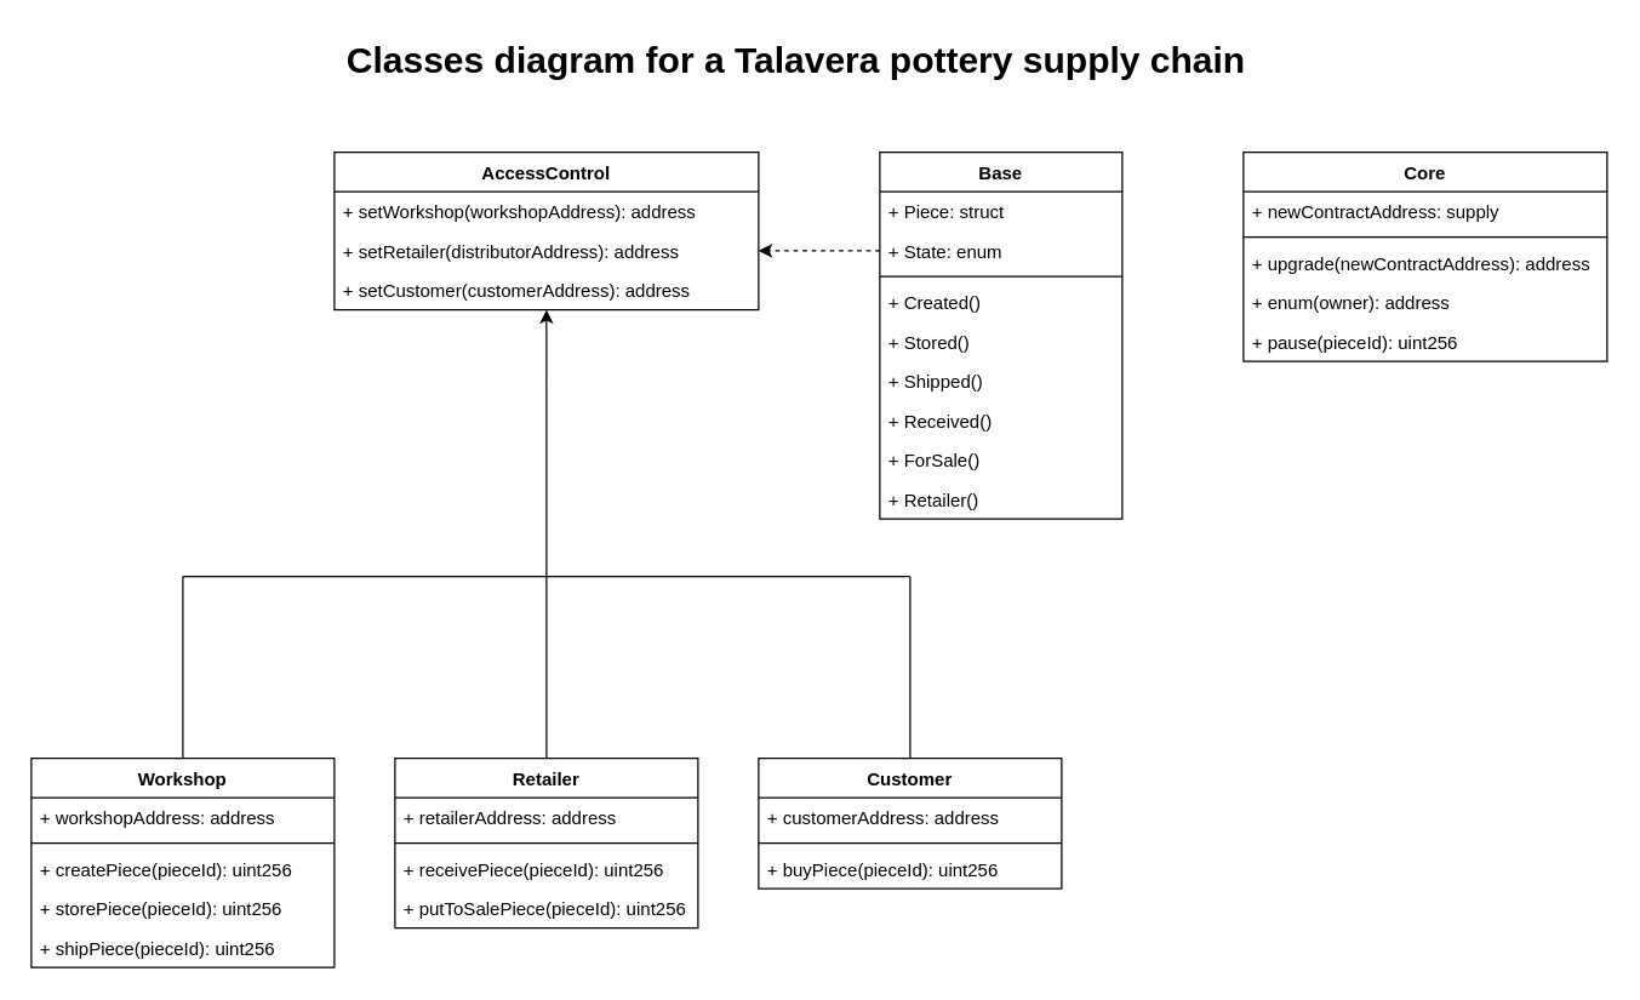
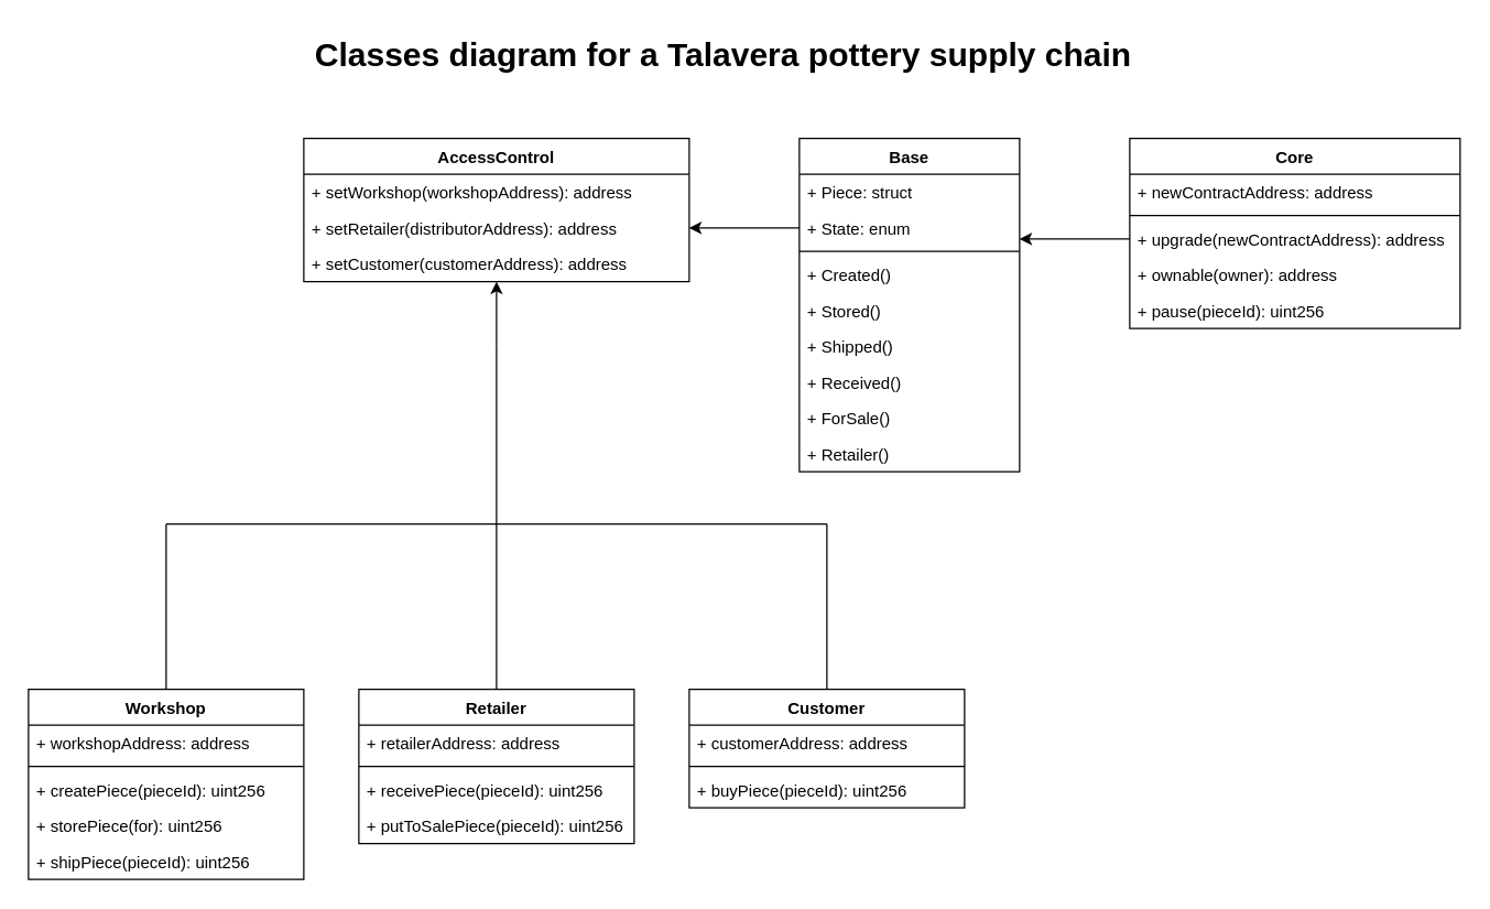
- <mxCell id="39" value="+ newContractAddress: supply" style="text;strokeColor=none;fillColor=none;align=left;verticalAlign=top;spacingLeft=4;spacingRight=4;overflow=hidden;rotatable=0;points=[[0,0.5],[1,0.5]];portConstraint=eastwest;" vertex="1" parent="38"><mxGeometry y="26" width="240" height="26" as="geometry" /></mxCell>
+ <mxCell id="39" value="+ newContractAddress: address" style="text;strokeColor=none;fillColor=none;align=left;verticalAlign=top;spacingLeft=4;spacingRight=4;overflow=hidden;rotatable=0;points=[[0,0.5],[1,0.5]];portConstraint=eastwest;" vertex="1" parent="38"><mxGeometry y="26" width="240" height="26" as="geometry" /></mxCell>
- <mxCell id="37" style="edgeStyle=orthogonalEdgeStyle;rounded=0;orthogonalLoop=1;jettySize=auto;html=1;exitX=0;exitY=0.5;exitDx=0;exitDy=0;entryX=1;entryY=0.5;entryDx=0;entryDy=0;dashed=1;" edge="1" parent="1" source="29" target="5"><mxGeometry relative="1" as="geometry" /></mxCell>
+ <mxCell id="37" style="edgeStyle=orthogonalEdgeStyle;rounded=0;orthogonalLoop=1;jettySize=auto;html=1;exitX=0;exitY=0.5;exitDx=0;exitDy=0;entryX=1;entryY=0.5;entryDx=0;entryDy=0;" edge="1" parent="1" source="29" target="5"><mxGeometry relative="1" as="geometry" /></mxCell>
+ <mxCell id="44" style="edgeStyle=orthogonalEdgeStyle;rounded=0;orthogonalLoop=1;jettySize=auto;html=1;exitX=0;exitY=0.5;exitDx=0;exitDy=0;entryX=1;entryY=0.808;entryDx=0;entryDy=0;entryPerimeter=0;" edge="1" parent="1" source="41" target="29"><mxGeometry relative="1" as="geometry" /></mxCell>
- <mxCell id="42" value="+ enum(owner): address" style="text;strokeColor=none;fillColor=none;align=left;verticalAlign=top;spacingLeft=4;spacingRight=4;overflow=hidden;rotatable=0;points=[[0,0.5],[1,0.5]];portConstraint=eastwest;" vertex="1" parent="38"><mxGeometry y="86" width="240" height="26" as="geometry" /></mxCell>
+ <mxCell id="42" value="+ ownable(owner): address" style="text;strokeColor=none;fillColor=none;align=left;verticalAlign=top;spacingLeft=4;spacingRight=4;overflow=hidden;rotatable=0;points=[[0,0.5],[1,0.5]];portConstraint=eastwest;" vertex="1" parent="38"><mxGeometry y="86" width="240" height="26" as="geometry" /></mxCell>
- <mxCell id="11" value="+ storePiece(pieceId): uint256" style="text;strokeColor=none;fillColor=none;align=left;verticalAlign=top;spacingLeft=4;spacingRight=4;overflow=hidden;rotatable=0;points=[[0,0.5],[1,0.5]];portConstraint=eastwest;" vertex="1" parent="7"><mxGeometry y="86" width="200" height="26" as="geometry" /></mxCell>
+ <mxCell id="11" value="+ storePiece(for): uint256" style="text;strokeColor=none;fillColor=none;align=left;verticalAlign=top;spacingLeft=4;spacingRight=4;overflow=hidden;rotatable=0;points=[[0,0.5],[1,0.5]];portConstraint=eastwest;" vertex="1" parent="7"><mxGeometry y="86" width="200" height="26" as="geometry" /></mxCell>
